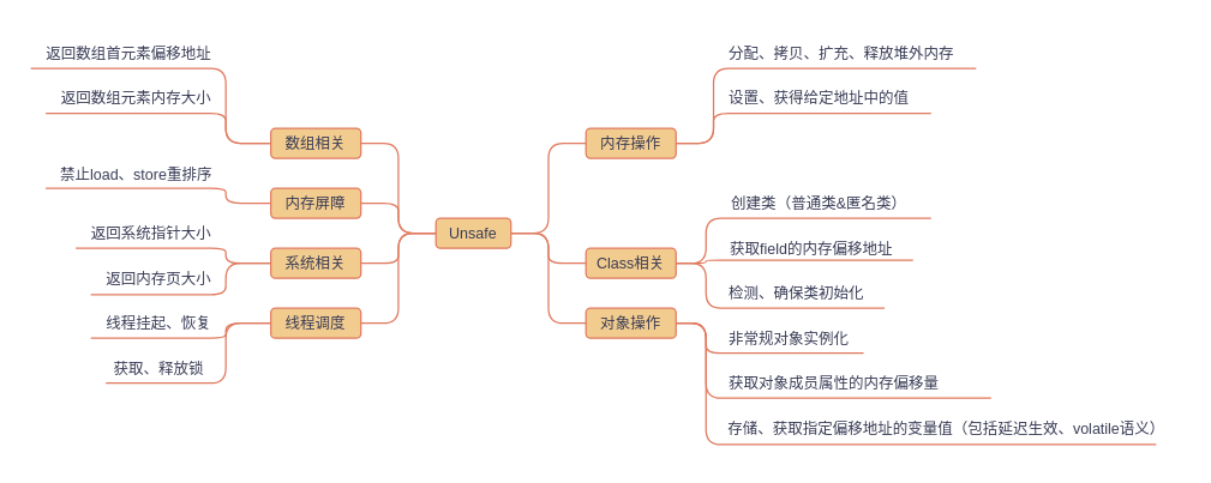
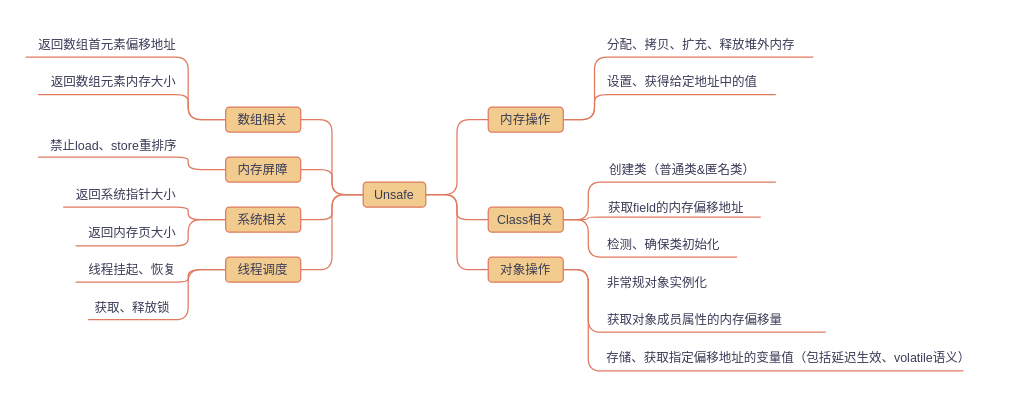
- <mxCell id="27" style="edgeStyle=orthogonalEdgeStyle;curved=0;rounded=1;sketch=0;orthogonalLoop=1;jettySize=auto;html=1;exitX=1;exitY=0.5;exitDx=0;exitDy=0;endArrow=none;endFill=0;labelBackgroundColor=#F4F1DE;strokeColor=#E07A5F;fontColor=#393C56;fontSize=10;entryX=1;entryY=0.833;entryDx=0;entryDy=0;entryPerimeter=0;" parent="1" source="28" edge="1" target="38"><mxGeometry relative="1" as="geometry"><mxPoint x="600" y="235" as="targetPoint" /><Array as="points"><mxPoint x="470" y="215" /><mxPoint x="470" y="235" /></Array></mxGeometry></mxCell>
